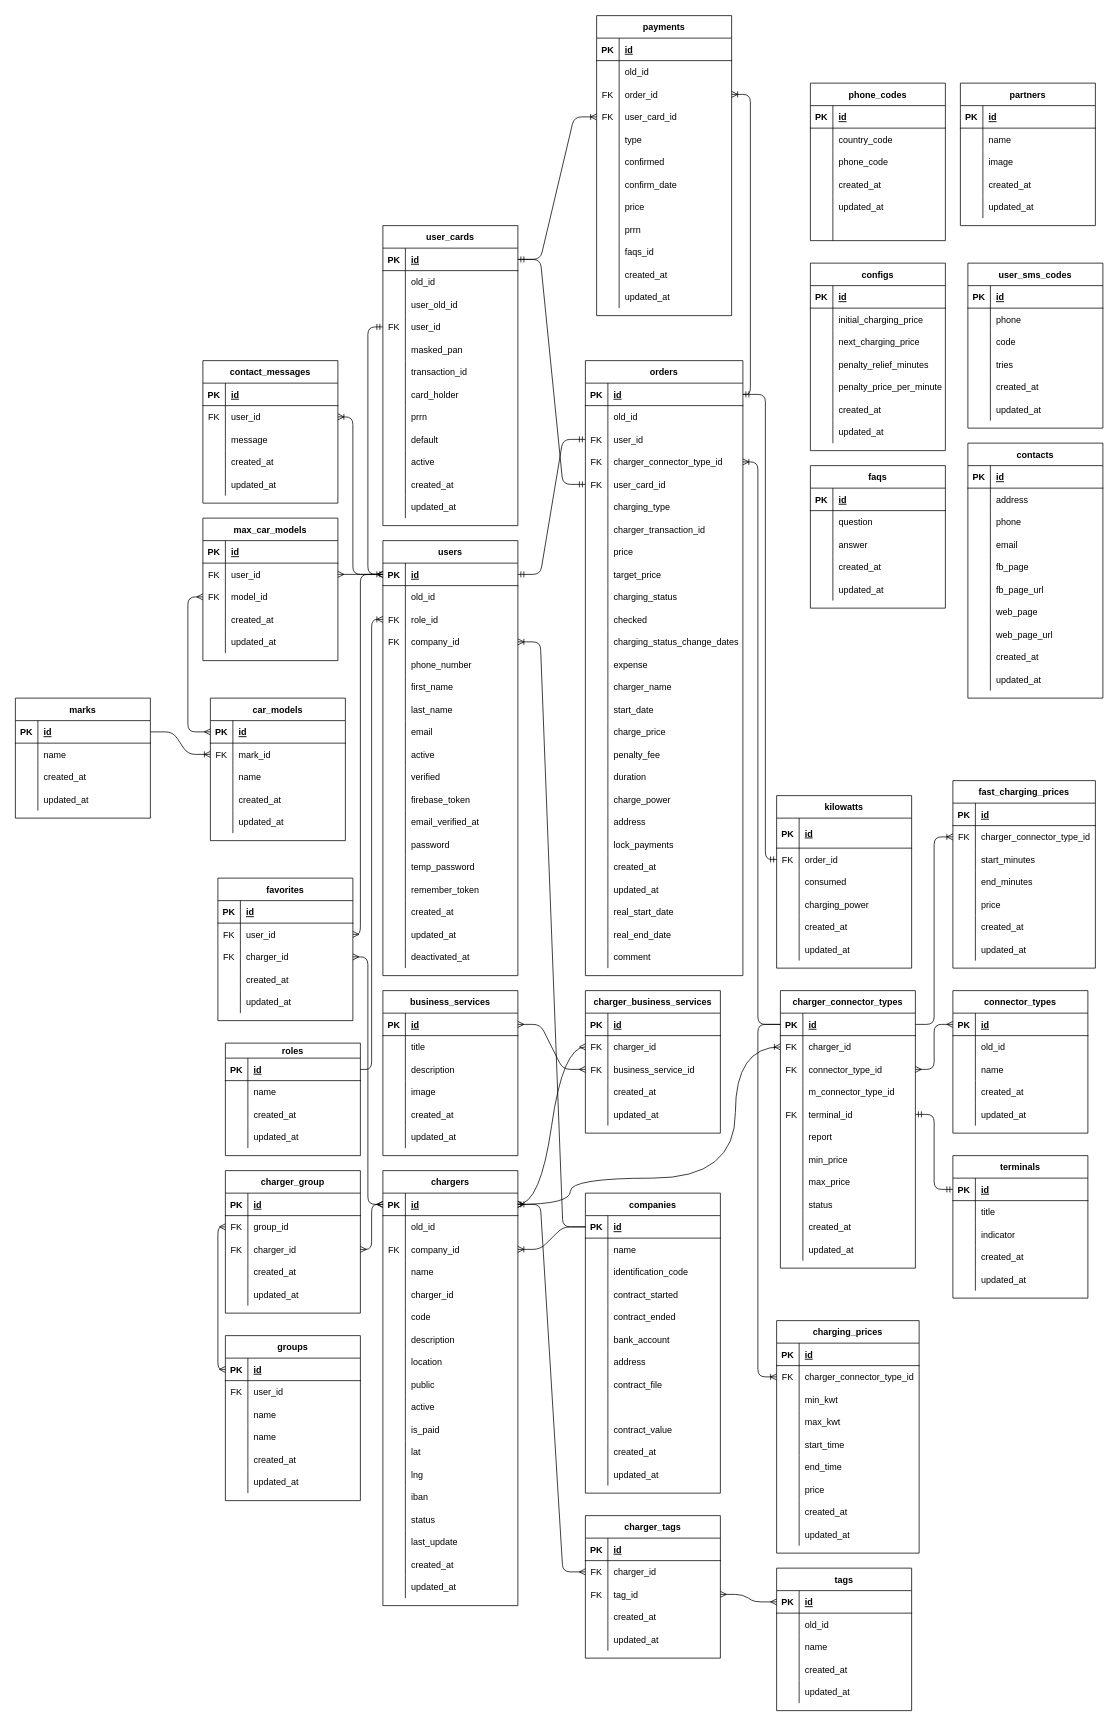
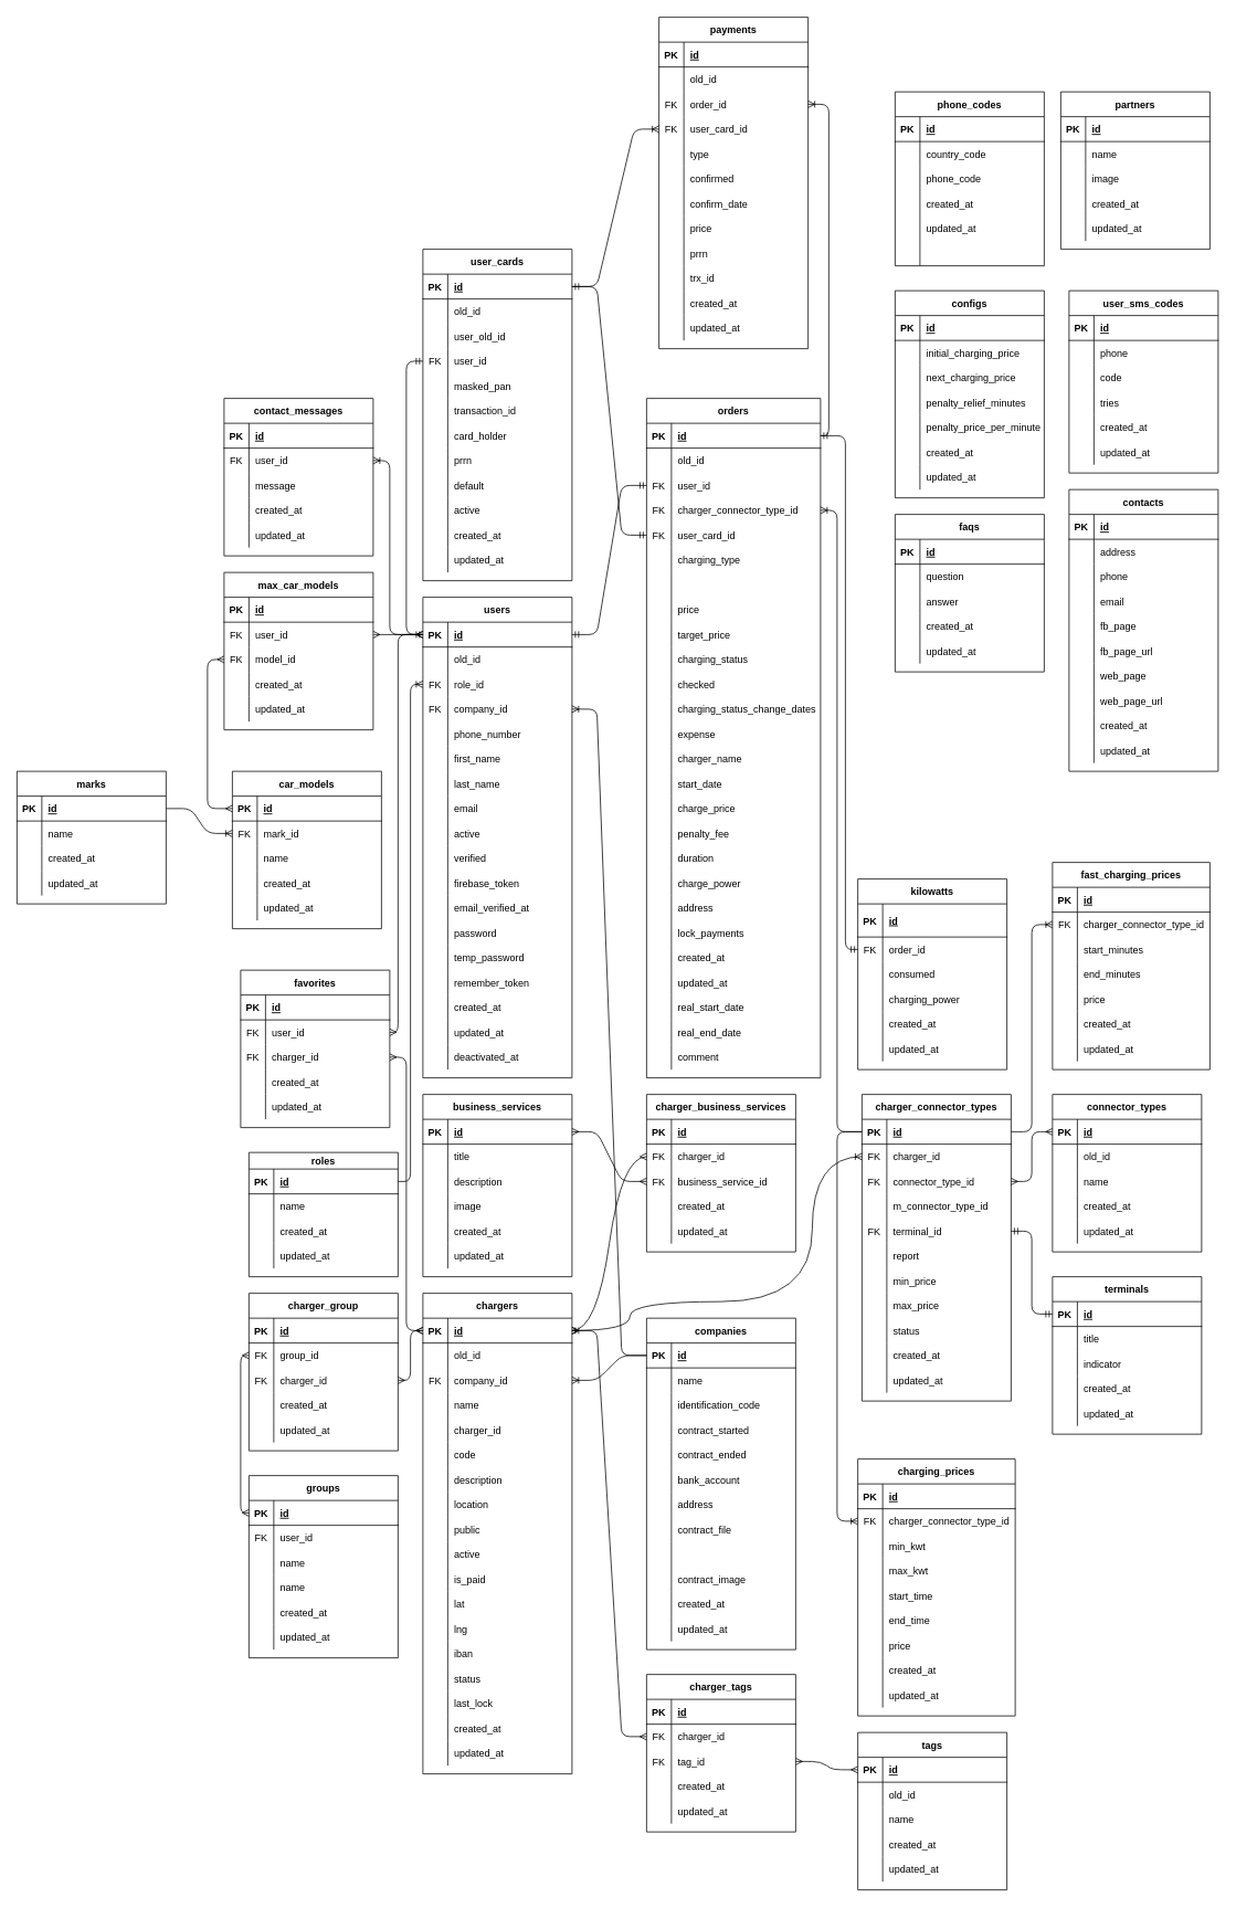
- <mxCell id="588" value="faqs_id" style="shape=partialRectangle;connectable=0;fillColor=none;top=0;left=0;bottom=0;right=0;align=left;spacingLeft=6;overflow=hidden;" vertex="1" parent="586"><mxGeometry x="30" width="150" height="30" as="geometry" /></mxCell>
+ <mxCell id="588" value="trx_id" style="shape=partialRectangle;connectable=0;fillColor=none;top=0;left=0;bottom=0;right=0;align=left;spacingLeft=6;overflow=hidden;" vertex="1" parent="586"><mxGeometry x="30" width="150" height="30" as="geometry" /></mxCell>
- <mxCell id="328" value="charger_transaction_id" style="shape=partialRectangle;connectable=0;fillColor=none;top=0;left=0;bottom=0;right=0;align=left;spacingLeft=6;overflow=hidden;" vertex="1" parent="326"><mxGeometry x="30" width="180" height="30" as="geometry" /></mxCell>
- <mxCell id="149" value="contract_value" style="shape=partialRectangle;connectable=0;fillColor=none;top=0;left=0;bottom=0;right=0;align=left;spacingLeft=6;overflow=hidden;" vertex="1" parent="147"><mxGeometry x="30" width="150" height="30" as="geometry" /></mxCell>
+ <mxCell id="149" value="contract_image" style="shape=partialRectangle;connectable=0;fillColor=none;top=0;left=0;bottom=0;right=0;align=left;spacingLeft=6;overflow=hidden;" vertex="1" parent="147"><mxGeometry x="30" width="150" height="30" as="geometry" /></mxCell>
- <mxCell id="113" value="last_update" style="shape=partialRectangle;connectable=0;fillColor=none;top=0;left=0;bottom=0;right=0;align=left;spacingLeft=6;overflow=hidden;" vertex="1" parent="111"><mxGeometry x="30" width="150" height="30" as="geometry" /></mxCell>
+ <mxCell id="113" value="last_lock" style="shape=partialRectangle;connectable=0;fillColor=none;top=0;left=0;bottom=0;right=0;align=left;spacingLeft=6;overflow=hidden;" vertex="1" parent="111"><mxGeometry x="30" width="150" height="30" as="geometry" /></mxCell>
